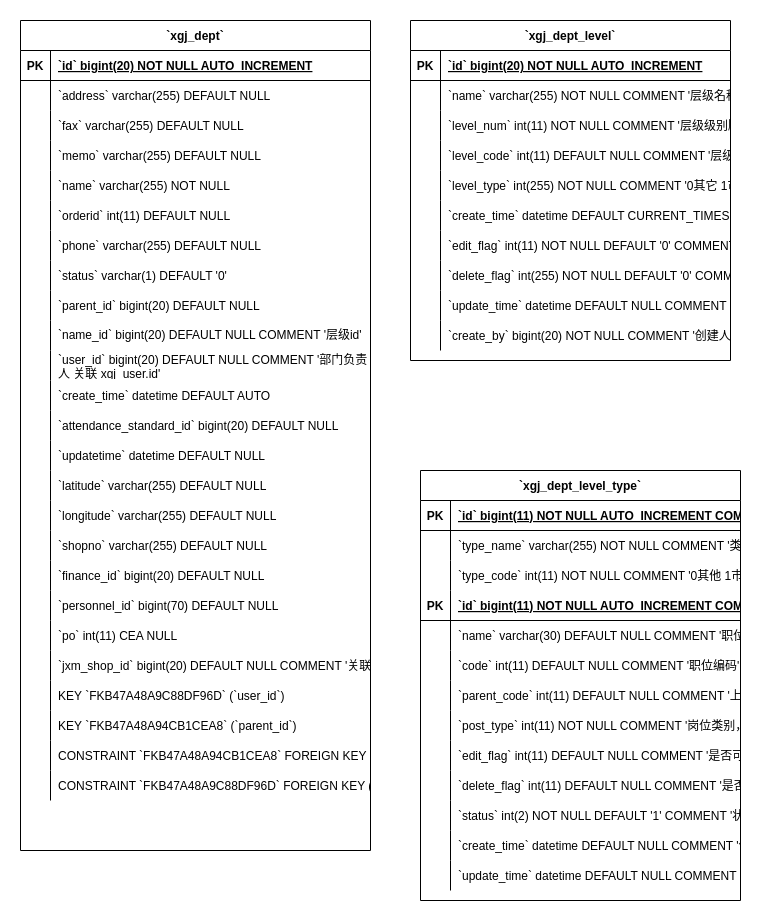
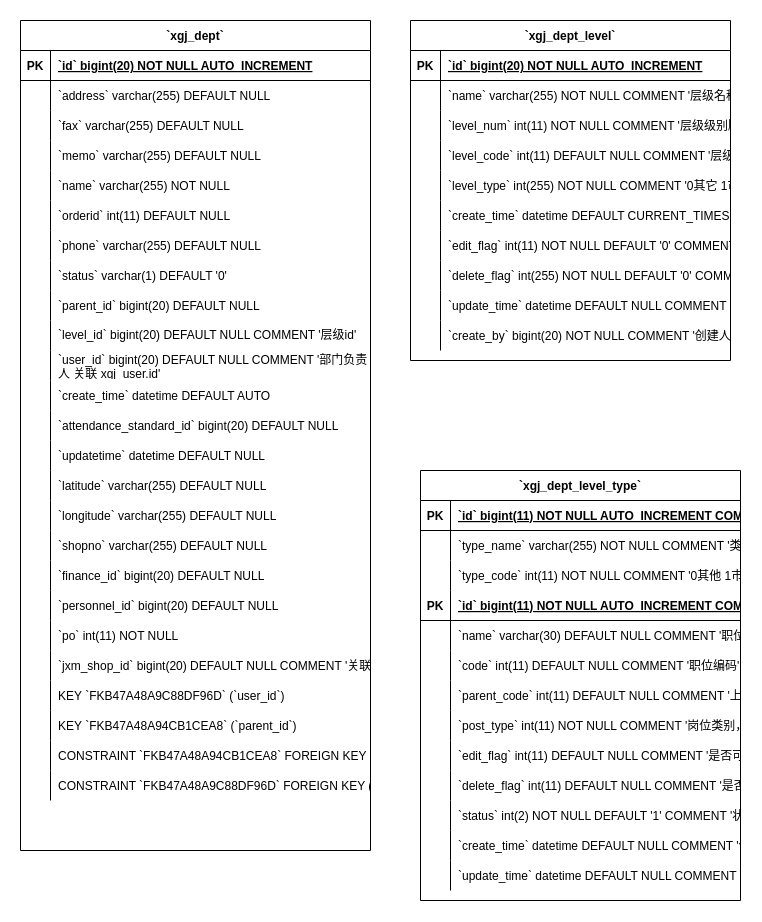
- <mxCell id="32" value="`name_id` bigint(20) DEFAULT NULL COMMENT '层级id'" style="shape=partialRectangle;overflow=hidden;connectable=0;fillColor=none;align=left;top=0;left=0;bottom=0;right=0;spacingLeft=6;whiteSpace=wrap;" vertex="1" parent="30"><mxGeometry x="30" width="320" height="30" as="geometry"><mxRectangle width="320" height="30" as="alternateBounds" /></mxGeometry></mxCell>
+ <mxCell id="32" value="`level_id` bigint(20) DEFAULT NULL COMMENT '层级id'" style="shape=partialRectangle;overflow=hidden;connectable=0;fillColor=none;align=left;top=0;left=0;bottom=0;right=0;spacingLeft=6;whiteSpace=wrap;" vertex="1" parent="30"><mxGeometry x="30" width="320" height="30" as="geometry"><mxRectangle width="320" height="30" as="alternateBounds" /></mxGeometry></mxCell>
- <mxCell id="59" value="`personnel_id` bigint(70) DEFAULT NULL" style="shape=partialRectangle;overflow=hidden;connectable=0;fillColor=none;align=left;top=0;left=0;bottom=0;right=0;spacingLeft=6;" vertex="1" parent="57"><mxGeometry x="30" width="320" height="30" as="geometry"><mxRectangle width="320" height="30" as="alternateBounds" /></mxGeometry></mxCell>
+ <mxCell id="59" value="`personnel_id` bigint(20) DEFAULT NULL" style="shape=partialRectangle;overflow=hidden;connectable=0;fillColor=none;align=left;top=0;left=0;bottom=0;right=0;spacingLeft=6;" vertex="1" parent="57"><mxGeometry x="30" width="320" height="30" as="geometry"><mxRectangle width="320" height="30" as="alternateBounds" /></mxGeometry></mxCell>
- <mxCell id="62" value="`po` int(11) CEA NULL" style="shape=partialRectangle;overflow=hidden;connectable=0;fillColor=none;align=left;top=0;left=0;bottom=0;right=0;spacingLeft=6;" vertex="1" parent="60"><mxGeometry x="30" width="320" height="30" as="geometry"><mxRectangle width="320" height="30" as="alternateBounds" /></mxGeometry></mxCell>
+ <mxCell id="62" value="`po` int(11) NOT NULL" style="shape=partialRectangle;overflow=hidden;connectable=0;fillColor=none;align=left;top=0;left=0;bottom=0;right=0;spacingLeft=6;" vertex="1" parent="60"><mxGeometry x="30" width="320" height="30" as="geometry"><mxRectangle width="320" height="30" as="alternateBounds" /></mxGeometry></mxCell>
